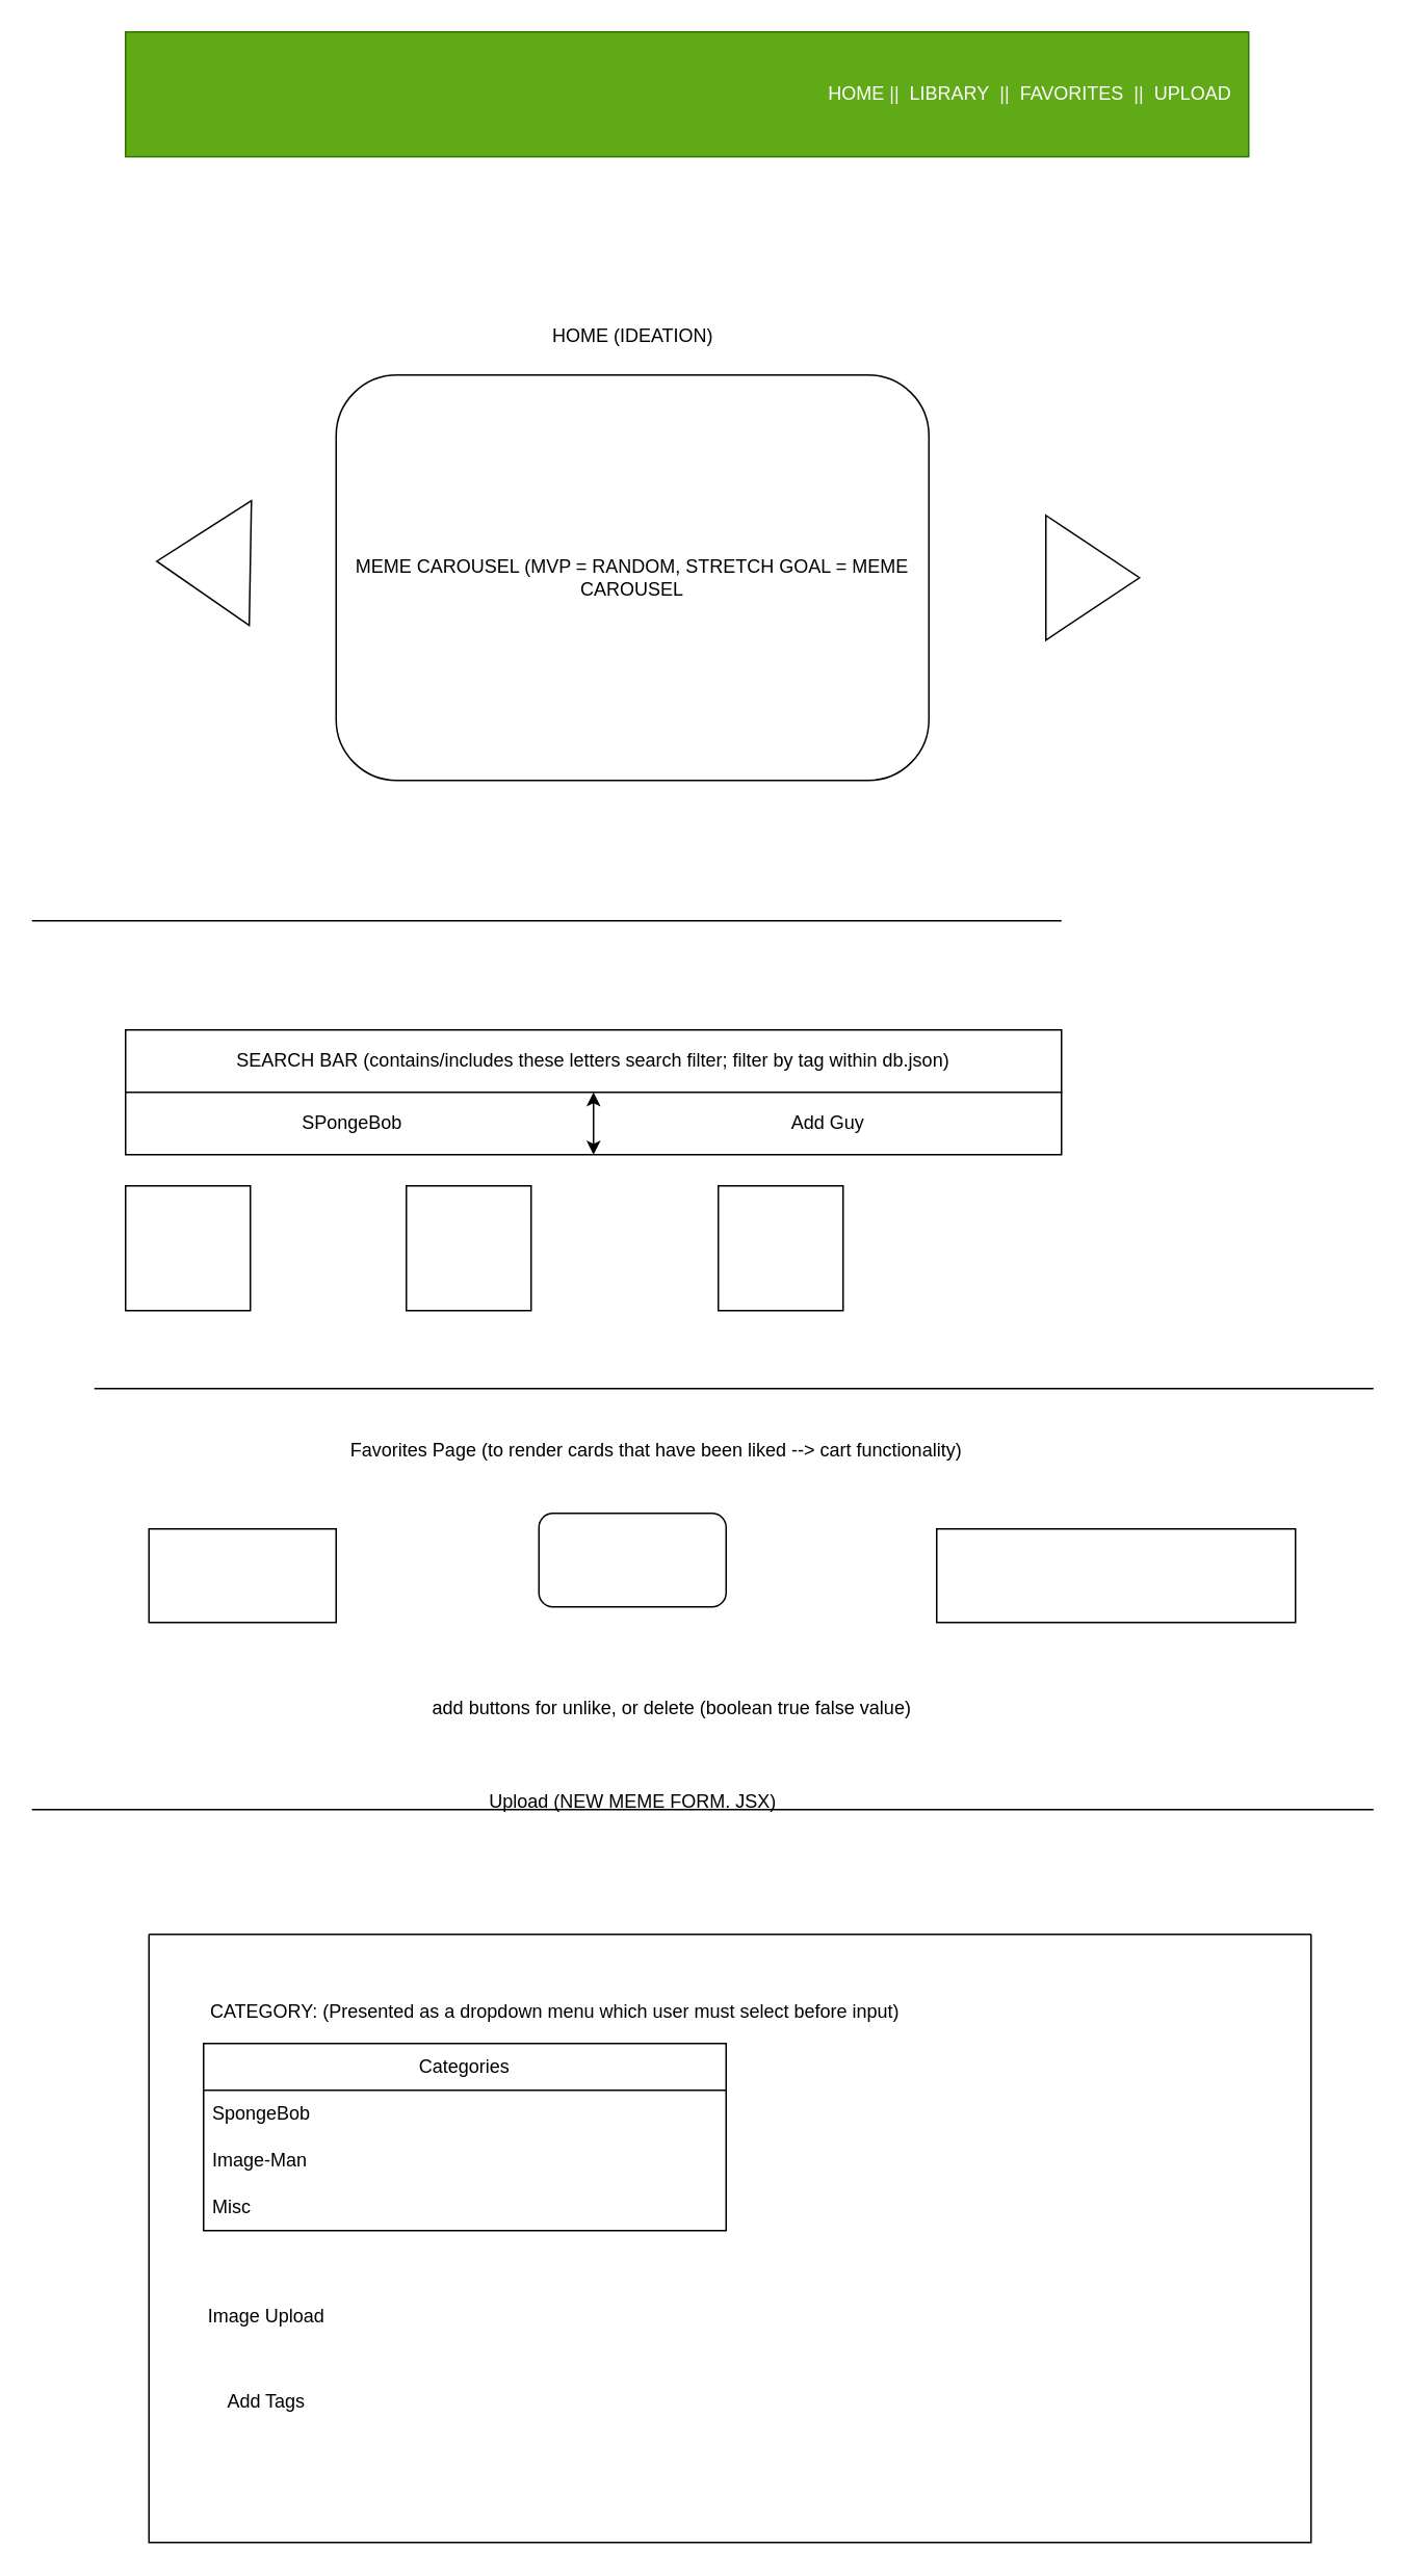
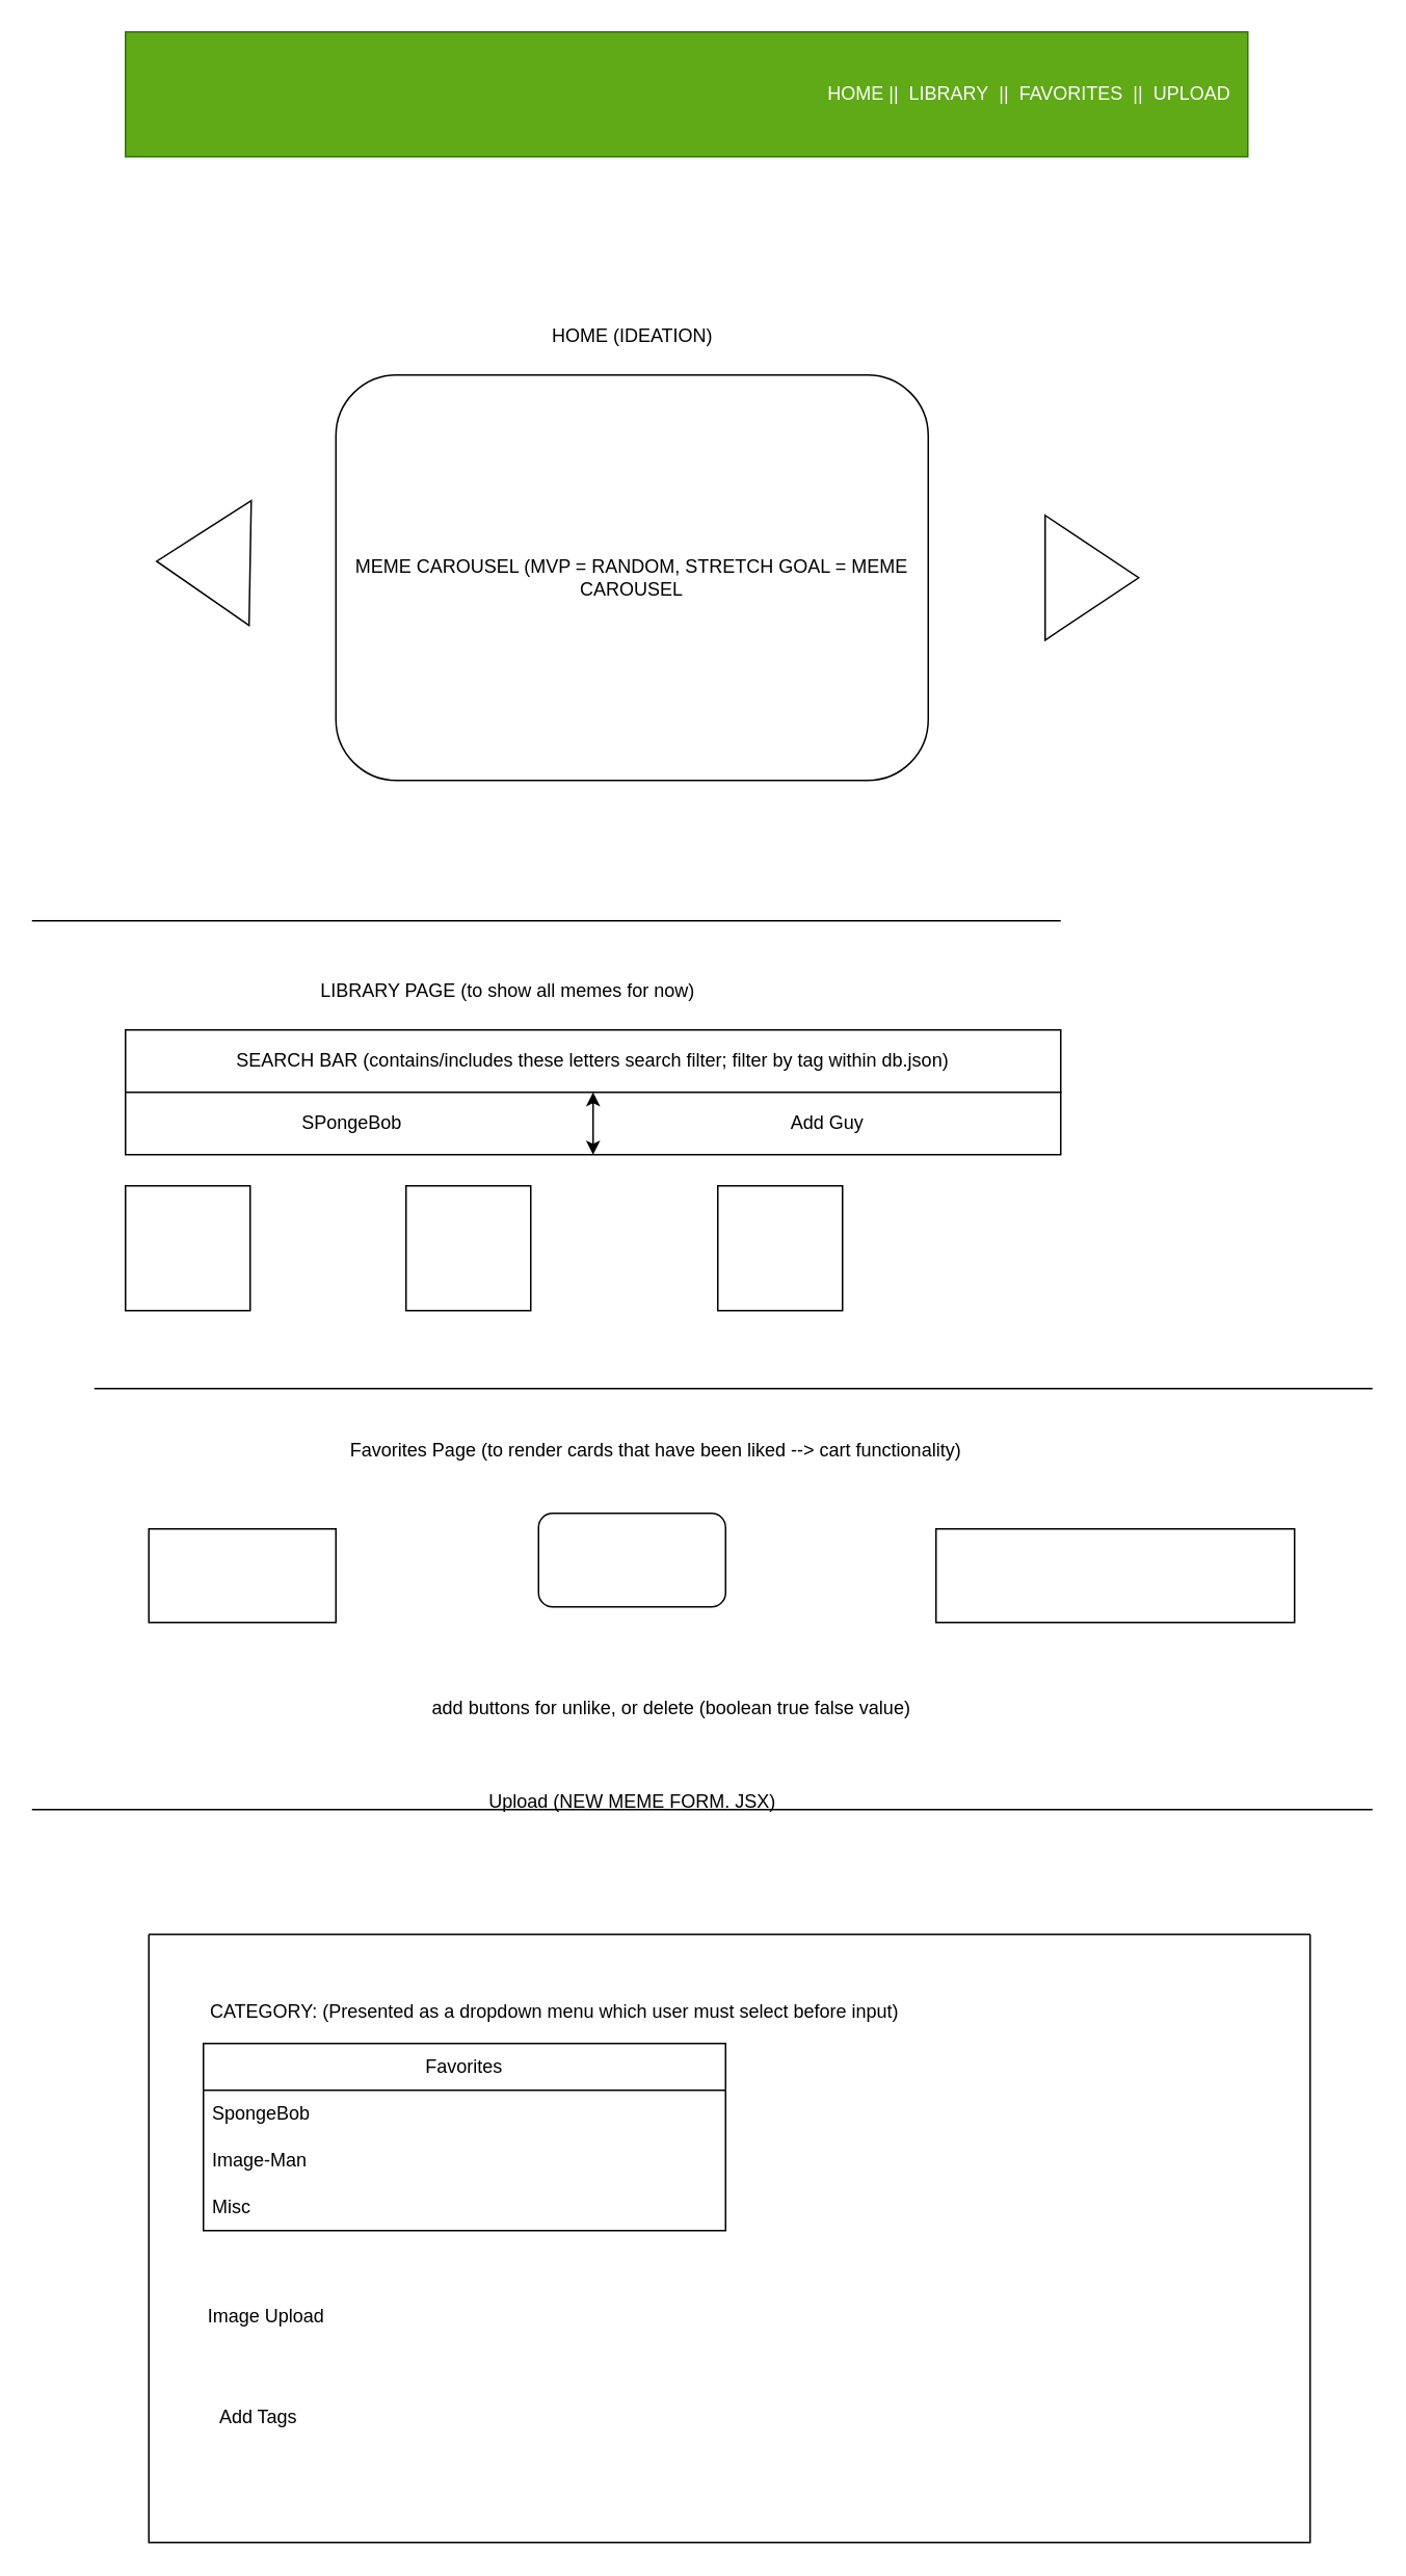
+ <mxCell id="8" value="LIBRARY PAGE (to show all memes for now)" style="text;html=1;align=center;verticalAlign=middle;resizable=0;points=[];autosize=1;strokeColor=none;fillColor=none;" vertex="1" parent="1"><mxGeometry x="195" y="620" width="260" height="30" as="geometry" /></mxCell>
- <mxCell id="27" value="Categories" style="swimlane;fontStyle=0;childLayout=stackLayout;horizontal=1;startSize=30;horizontalStack=0;resizeParent=1;resizeParentMax=0;resizeLast=0;collapsible=1;marginBottom=0;whiteSpace=wrap;html=1;" vertex="1" parent="25"><mxGeometry x="35" y="70" width="335" height="120" as="geometry" /></mxCell>
+ <mxCell id="27" value="Favorites" style="swimlane;fontStyle=0;childLayout=stackLayout;horizontal=1;startSize=30;horizontalStack=0;resizeParent=1;resizeParentMax=0;resizeLast=0;collapsible=1;marginBottom=0;whiteSpace=wrap;html=1;" vertex="1" parent="25"><mxGeometry x="35" y="70" width="335" height="120" as="geometry" /></mxCell>
- <mxCell id="31" value="Add Tags" style="text;html=1;align=center;verticalAlign=middle;resizable=0;points=[];autosize=1;strokeColor=none;fillColor=none;" vertex="1" parent="25"><mxGeometry x="40" y="285" width="70" height="30" as="geometry" /></mxCell>
+ <mxCell id="31" value="Add Tags" style="text;html=1;align=center;verticalAlign=middle;resizable=0;points=[];autosize=1;strokeColor=none;fillColor=none;" vertex="1" parent="25"><mxGeometry x="35" y="295" width="70" height="30" as="geometry" /></mxCell>
